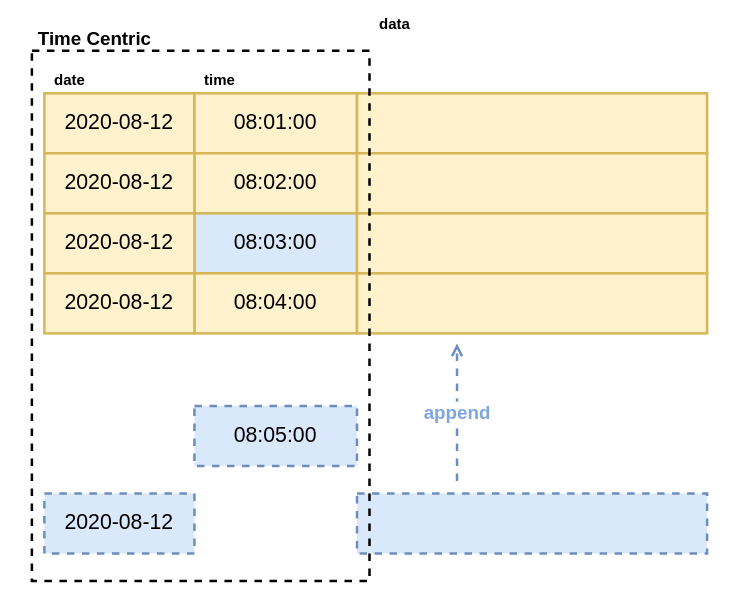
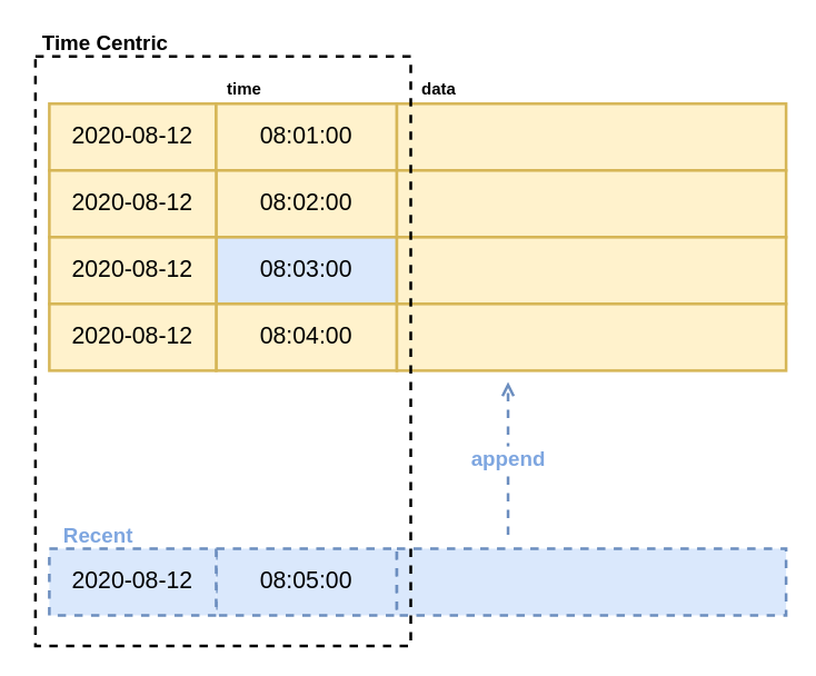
- <mxCell id="20" value="data" style="text;html=1;align=center;verticalAlign=middle;resizable=0;points=[];autosize=1;strokeColor=none;fontStyle=1" parent="1" vertex="1"><mxGeometry x="295" y="9" width="40" height="20" as="geometry" /></mxCell>
+ <mxCell id="20" value="data" style="text;html=1;align=center;verticalAlign=middle;resizable=0;points=[];autosize=1;strokeColor=none;fontStyle=1" parent="1" vertex="1"><mxGeometry x="295" y="54" width="40" height="20" as="geometry" /></mxCell>
- <mxCell id="7" value="date" style="text;html=1;align=center;verticalAlign=middle;resizable=0;points=[];autosize=1;strokeColor=none;fontStyle=1" parent="1" vertex="1"><mxGeometry x="35" y="54" width="40" height="20" as="geometry" /></mxCell>
- <mxCell id="16" value="08:05:00" style="rounded=0;whiteSpace=wrap;html=1;strokeWidth=2;fontSize=17;fillColor=#dae8fc;strokeColor=#6c8ebf;dashed=1;" parent="1" vertex="1"><mxGeometry x="155" y="324" width="130" height="48" as="geometry" /></mxCell>
+ <mxCell id="16" value="08:05:00" style="rounded=0;whiteSpace=wrap;html=1;strokeWidth=2;fontSize=17;fillColor=#dae8fc;strokeColor=#6c8ebf;dashed=1;" parent="1" vertex="1"><mxGeometry x="155" y="394" width="130" height="48" as="geometry" /></mxCell>
+ <mxCell id="21" value="Recent" style="text;html=1;align=center;verticalAlign=middle;resizable=0;points=[];autosize=1;strokeColor=none;fontSize=15;fontColor=#7EA6E0;fontStyle=1" parent="1" vertex="1"><mxGeometry x="35" y="374" width="70" height="20" as="geometry" /></mxCell>
